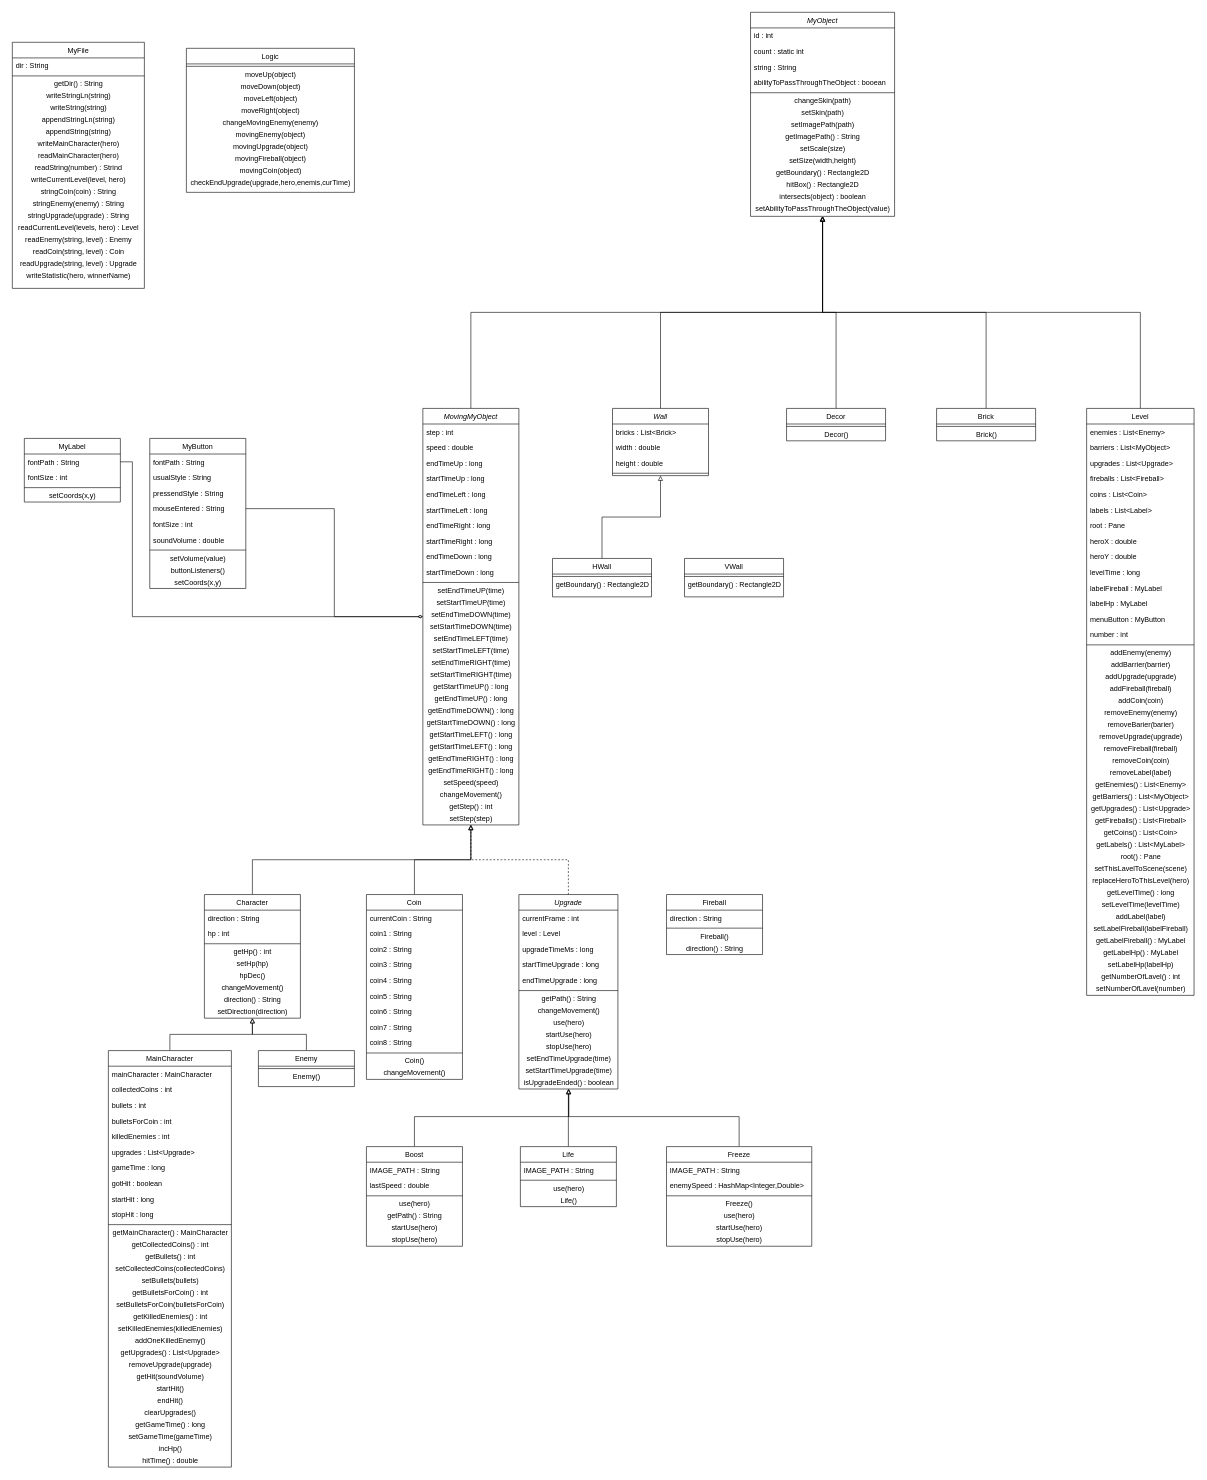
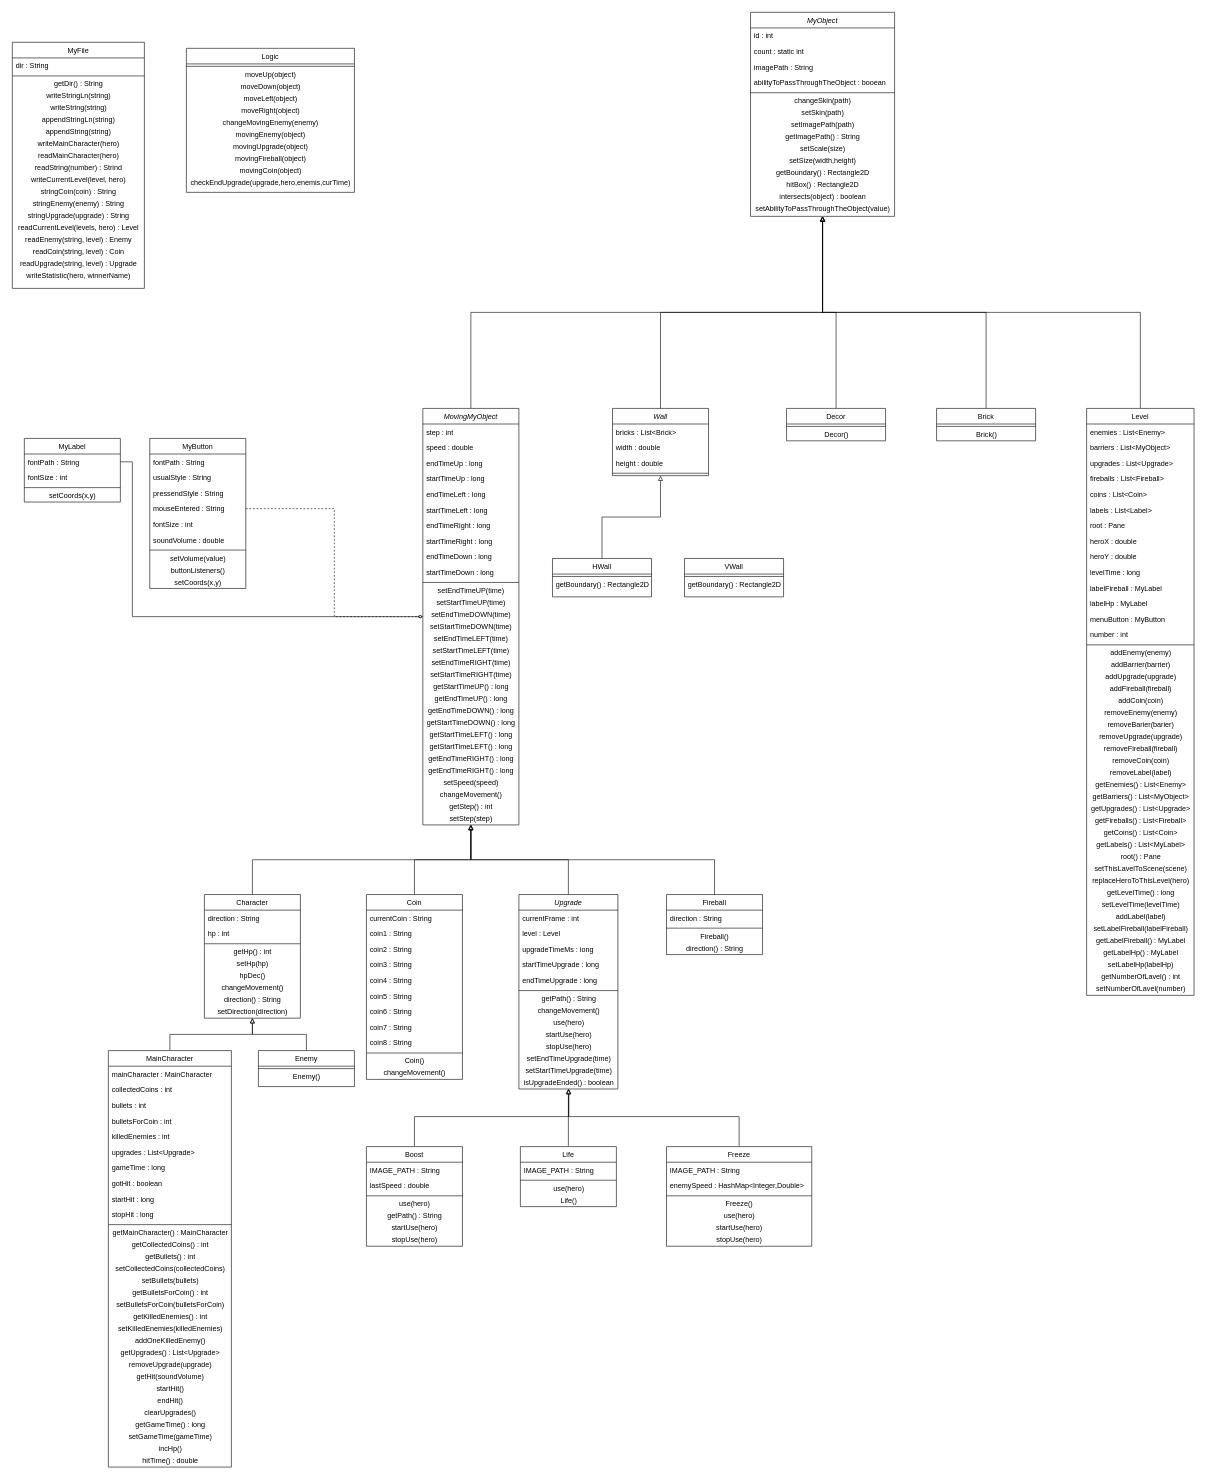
- <mxCell id="25" value="string : String" style="text;align=left;verticalAlign=top;spacingLeft=4;spacingRight=4;overflow=hidden;rotatable=0;points=[[0,0.5],[1,0.5]];portConstraint=eastwest;" parent="22" vertex="1"><mxGeometry y="78" width="240" height="26" as="geometry" /></mxCell>
+ <mxCell id="25" value="imagePath : String" style="text;align=left;verticalAlign=top;spacingLeft=4;spacingRight=4;overflow=hidden;rotatable=0;points=[[0,0.5],[1,0.5]];portConstraint=eastwest;" parent="22" vertex="1"><mxGeometry y="78" width="240" height="26" as="geometry" /></mxCell>
- <mxCell id="275" style="edgeStyle=orthogonalEdgeStyle;rounded=0;orthogonalLoop=1;jettySize=auto;html=1;exitX=1;exitY=0.5;exitDx=0;exitDy=0;endArrow=diamondThin;endFill=0;" edge="1" parent="1" source="80" target="39"><mxGeometry relative="1" as="geometry" /></mxCell>
+ <mxCell id="275" style="edgeStyle=orthogonalEdgeStyle;rounded=0;orthogonalLoop=1;jettySize=auto;html=1;exitX=1;exitY=0.5;exitDx=0;exitDy=0;endArrow=diamondThin;endFill=0;dashed=1;" edge="1" parent="1" source="80" target="39"><mxGeometry relative="1" as="geometry" /></mxCell>
+ <mxCell id="185" style="edgeStyle=orthogonalEdgeStyle;rounded=0;orthogonalLoop=1;jettySize=auto;html=1;exitX=0.5;exitY=0;exitDx=0;exitDy=0;endArrow=block;endFill=0;" edge="1" parent="1" source="186" target="39"><mxGeometry relative="1" as="geometry" /></mxCell>
- <mxCell id="154" style="edgeStyle=orthogonalEdgeStyle;rounded=0;orthogonalLoop=1;jettySize=auto;html=1;exitX=0.5;exitY=0;exitDx=0;exitDy=0;endArrow=block;endFill=0;dashed=1;" edge="1" parent="1" source="155" target="39"><mxGeometry relative="1" as="geometry" /></mxCell>
+ <mxCell id="154" style="edgeStyle=orthogonalEdgeStyle;rounded=0;orthogonalLoop=1;jettySize=auto;html=1;exitX=0.5;exitY=0;exitDx=0;exitDy=0;endArrow=block;endFill=0;" edge="1" parent="1" source="155" target="39"><mxGeometry relative="1" as="geometry" /></mxCell>
